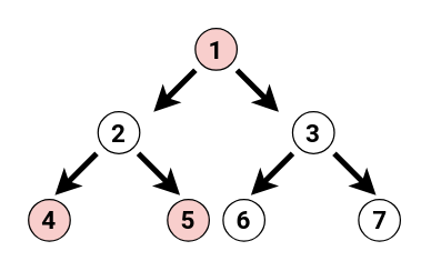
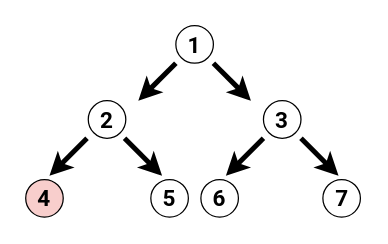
- <mxCell id="2" value="&lt;font style=&quot;font-size: 18px&quot; face=&quot;Roboto&quot; data-font-src=&quot;https://fonts.googleapis.com/css?family=Roboto&quot;&gt;&lt;b&gt;1&lt;/b&gt;&lt;/font&gt;" style="ellipse;whiteSpace=wrap;html=1;aspect=fixed;fillColor=#f8cecc;" vertex="1" parent="1"><mxGeometry x="140" y="20" width="30" height="30" as="geometry" /></mxCell>
+ <mxCell id="2" value="&lt;font style=&quot;font-size: 18px&quot; face=&quot;Roboto&quot; data-font-src=&quot;https://fonts.googleapis.com/css?family=Roboto&quot;&gt;&lt;b&gt;1&lt;/b&gt;&lt;/font&gt;" style="ellipse;whiteSpace=wrap;html=1;aspect=fixed;" vertex="1" parent="1"><mxGeometry x="140" y="20" width="30" height="30" as="geometry" /></mxCell>
- <mxCell id="6" value="&lt;font style=&quot;font-size: 18px&quot; face=&quot;Roboto&quot; data-font-src=&quot;https://fonts.googleapis.com/css?family=Roboto&quot;&gt;&lt;b&gt;5&lt;/b&gt;&lt;/font&gt;" style="ellipse;whiteSpace=wrap;html=1;aspect=fixed;fillColor=#f8cecc;" vertex="1" parent="1"><mxGeometry x="120" y="143" width="30" height="30" as="geometry" /></mxCell>
+ <mxCell id="6" value="&lt;font style=&quot;font-size: 18px&quot; face=&quot;Roboto&quot; data-font-src=&quot;https://fonts.googleapis.com/css?family=Roboto&quot;&gt;&lt;b&gt;5&lt;/b&gt;&lt;/font&gt;" style="ellipse;whiteSpace=wrap;html=1;aspect=fixed;" vertex="1" parent="1"><mxGeometry x="120" y="143" width="30" height="30" as="geometry" /></mxCell>
